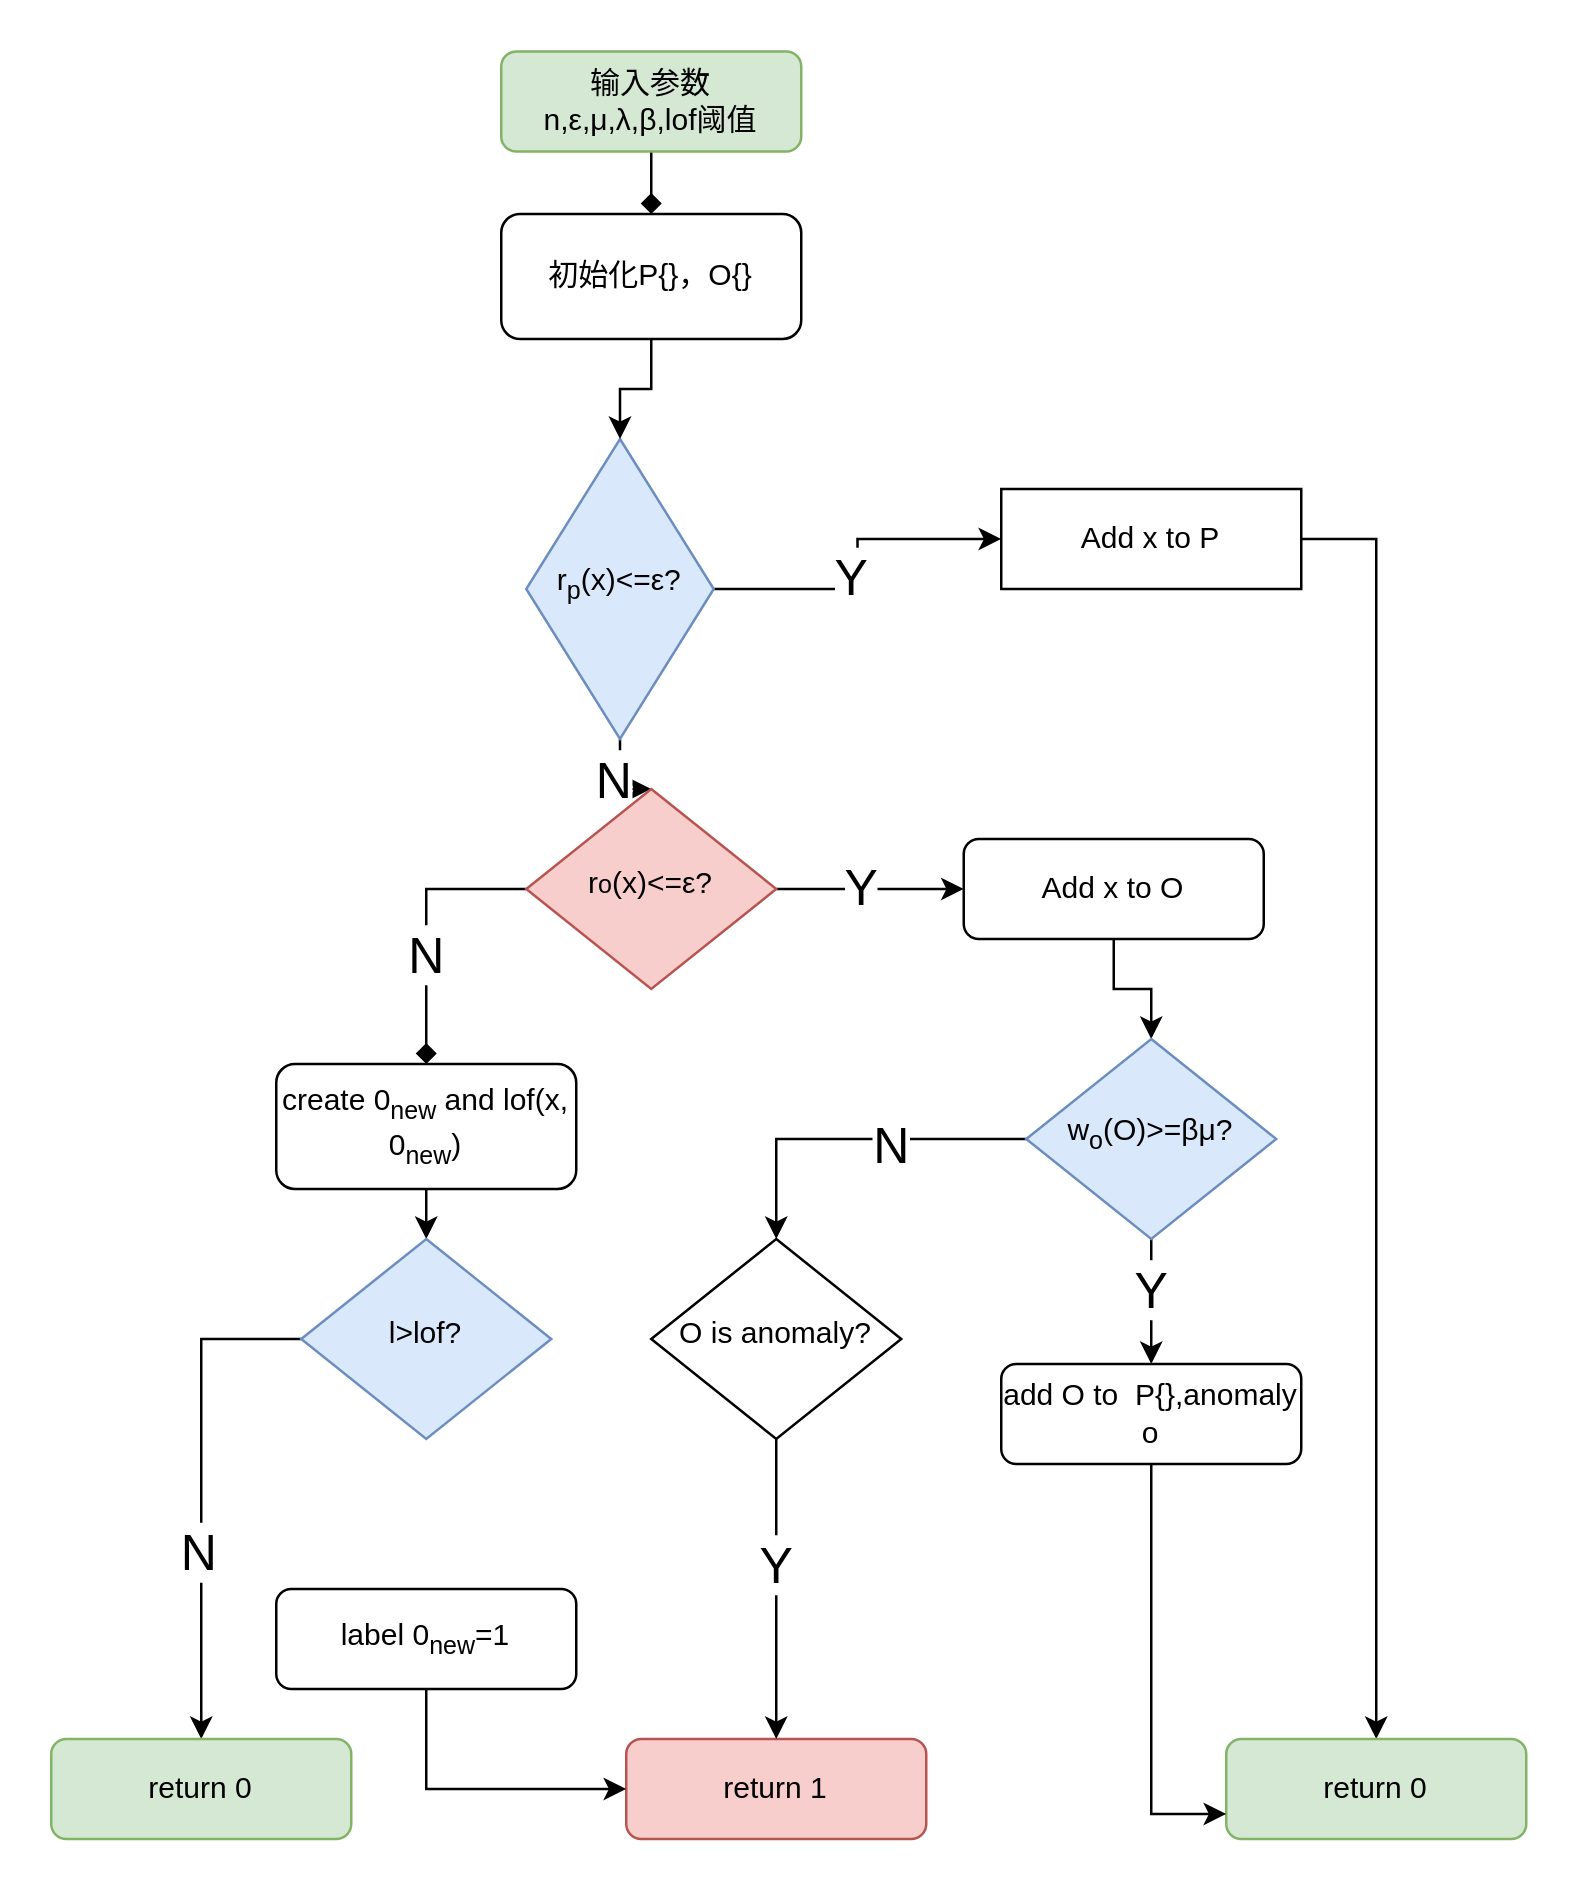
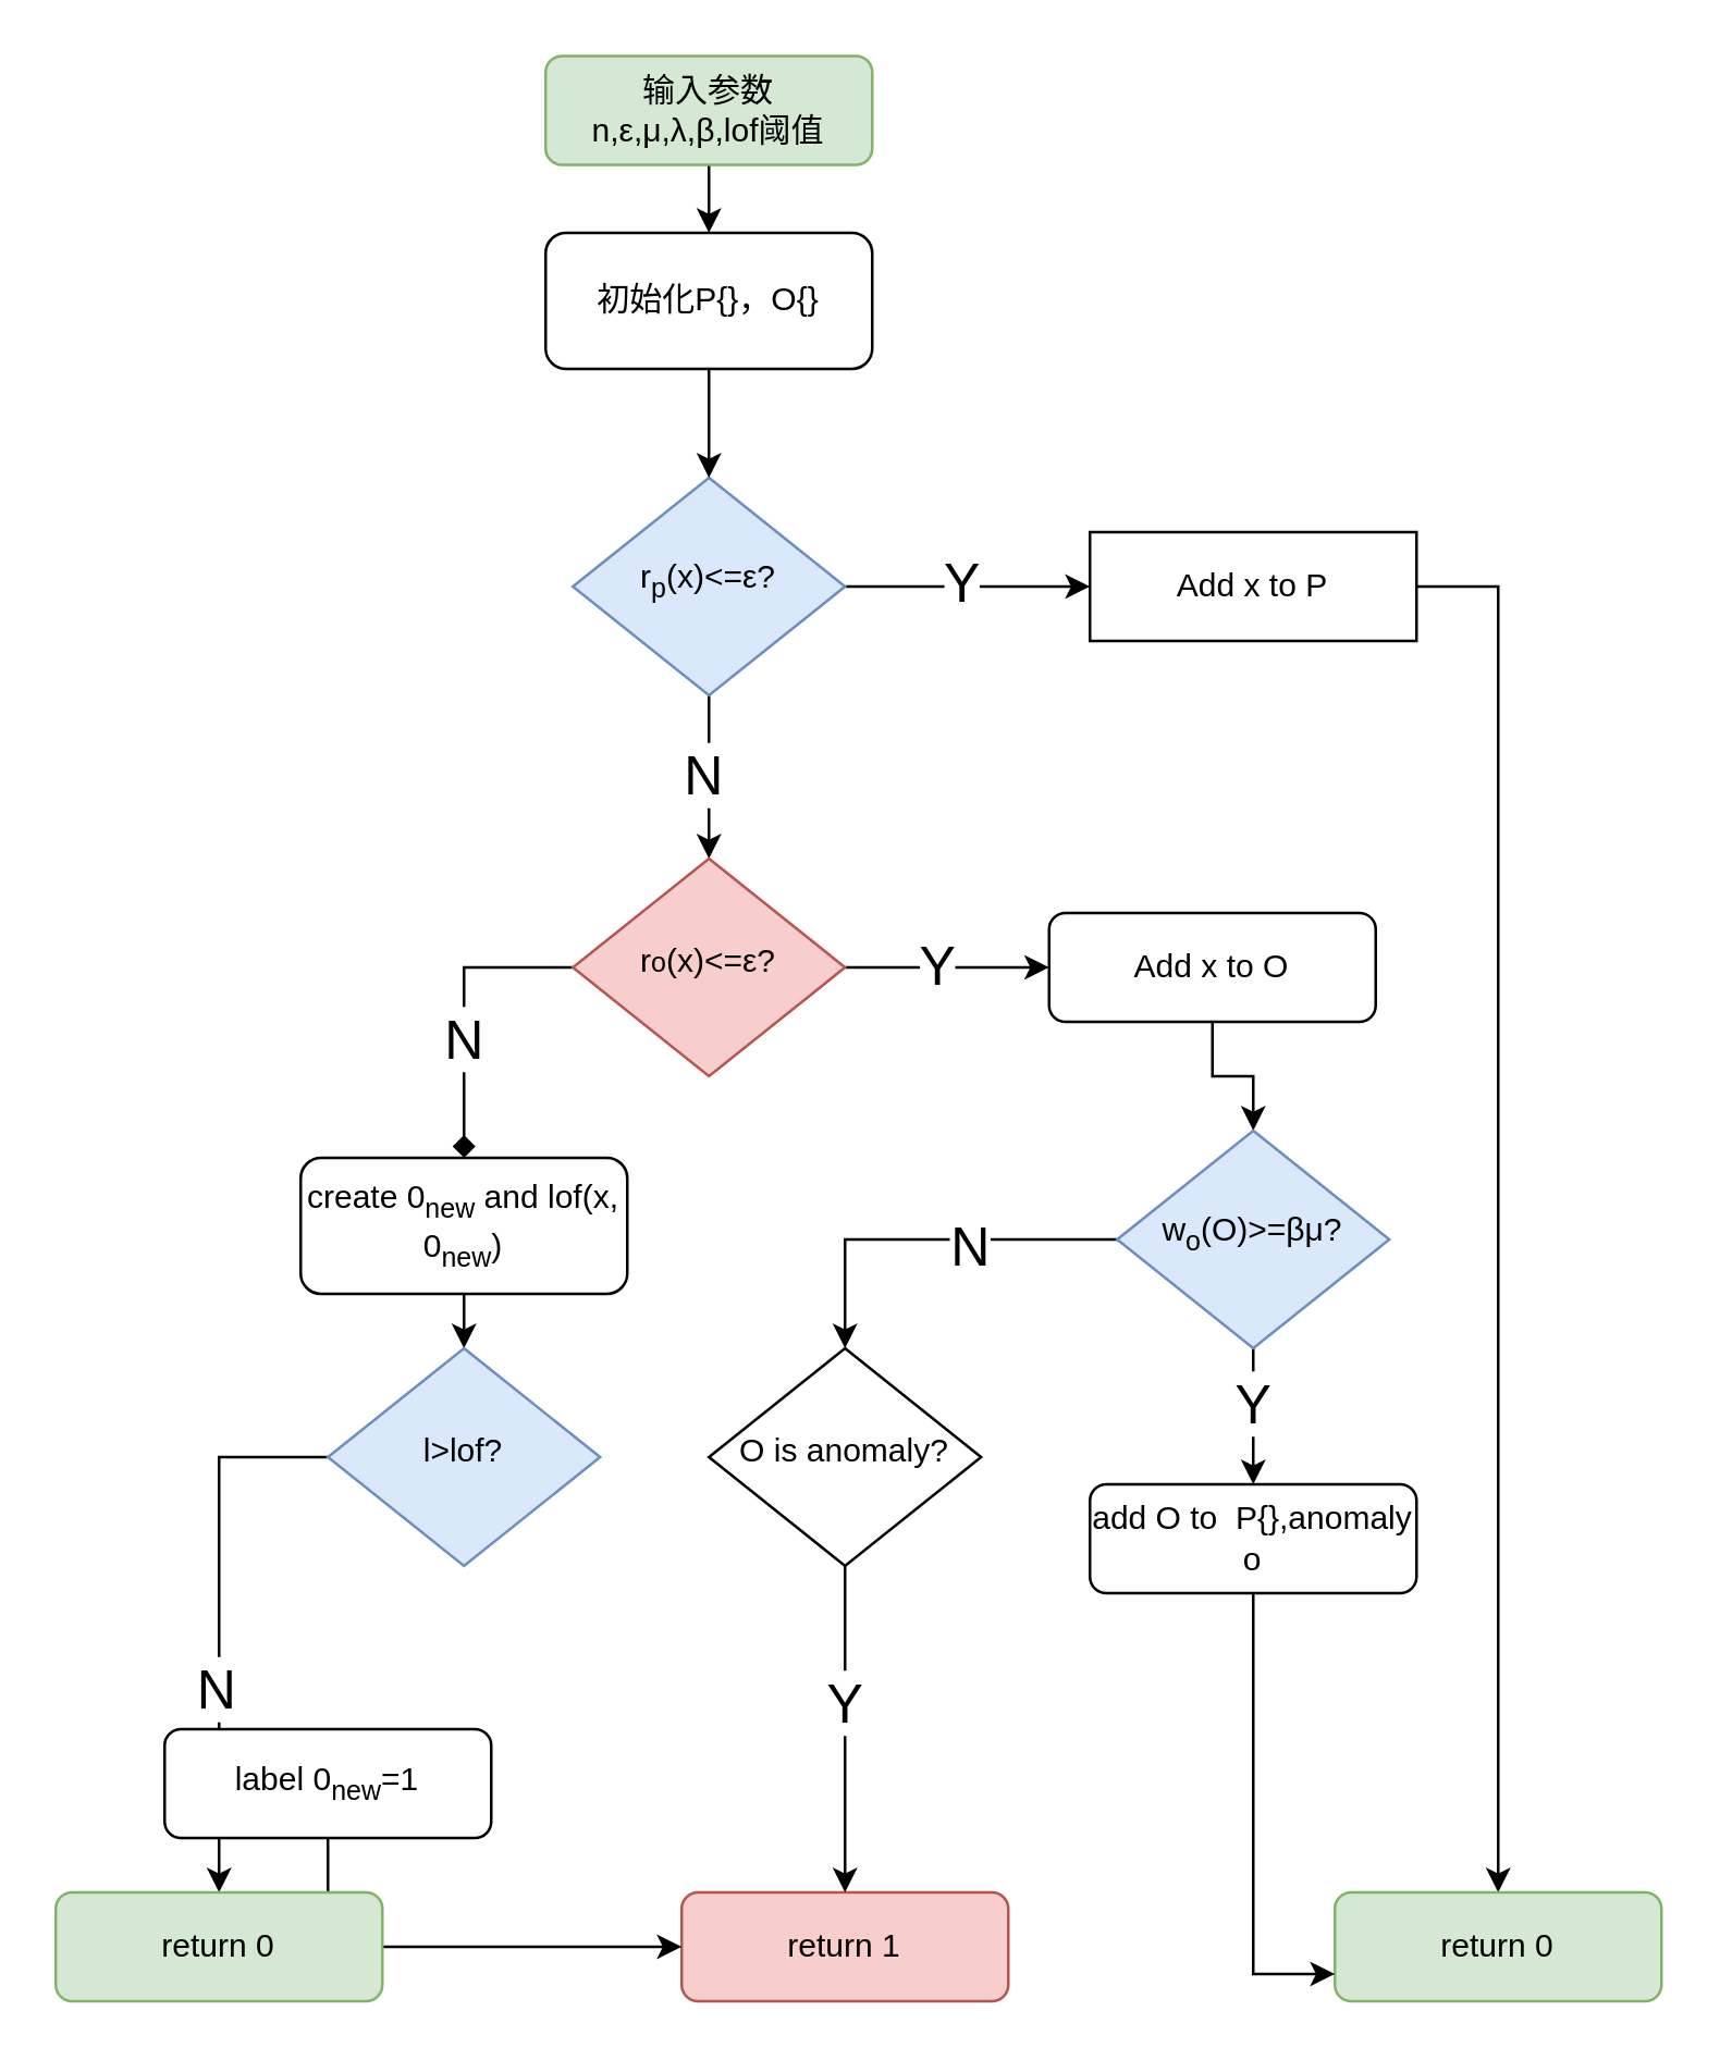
- <mxCell id="2" style="edgeStyle=orthogonalEdgeStyle;rounded=0;hachureGap=4;orthogonalLoop=1;jettySize=auto;html=1;exitX=0.5;exitY=1;exitDx=0;exitDy=0;fontFamily=Architects Daughter;fontSource=https%3A%2F%2Ffonts.googleapis.com%2Fcss%3Ffamily%3DArchitects%2BDaughter;fontSize=16;endArrow=diamond;" edge="1" parent="1" source="3" target="21"><mxGeometry relative="1" as="geometry" /></mxCell>
+ <mxCell id="2" style="edgeStyle=orthogonalEdgeStyle;rounded=0;hachureGap=4;orthogonalLoop=1;jettySize=auto;html=1;exitX=0.5;exitY=1;exitDx=0;exitDy=0;fontFamily=Architects Daughter;fontSource=https%3A%2F%2Ffonts.googleapis.com%2Fcss%3Ffamily%3DArchitects%2BDaughter;fontSize=16;" edge="1" parent="1" source="3" target="21"><mxGeometry relative="1" as="geometry" /></mxCell>
- <mxCell id="8" value="r&lt;sub&gt;p&lt;/sub&gt;(x)&amp;lt;=ε?" style="rhombus;whiteSpace=wrap;html=1;shadow=0;fontFamily=Helvetica;fontSize=12;align=center;strokeWidth=1;spacing=6;spacingTop=-4;fillColor=#dae8fc;strokeColor=#6c8ebf;" parent="1" vertex="1"><mxGeometry x="210" y="175" width="75" height="120" as="geometry" /></mxCell>
+ <mxCell id="8" value="r&lt;sub&gt;p&lt;/sub&gt;(x)&amp;lt;=ε?" style="rhombus;whiteSpace=wrap;html=1;shadow=0;fontFamily=Helvetica;fontSize=12;align=center;strokeWidth=1;spacing=6;spacingTop=-4;fillColor=#dae8fc;strokeColor=#6c8ebf;" parent="1" vertex="1"><mxGeometry x="210" y="175" width="100" height="80" as="geometry" /></mxCell>
- <mxCell id="38" value="label 0&lt;sub&gt;new&lt;/sub&gt;=1" style="rounded=1;whiteSpace=wrap;html=1;fontSize=12;glass=0;strokeWidth=1;shadow=0;" parent="1" vertex="1"><mxGeometry x="110" y="635" width="120" height="40" as="geometry" /></mxCell>
+ <mxCell id="38" value="label 0&lt;sub&gt;new&lt;/sub&gt;=1" style="rounded=1;whiteSpace=wrap;html=1;fontSize=12;glass=0;strokeWidth=1;shadow=0;" parent="1" vertex="1"><mxGeometry x="60" y="635" width="120" height="40" as="geometry" /></mxCell>
